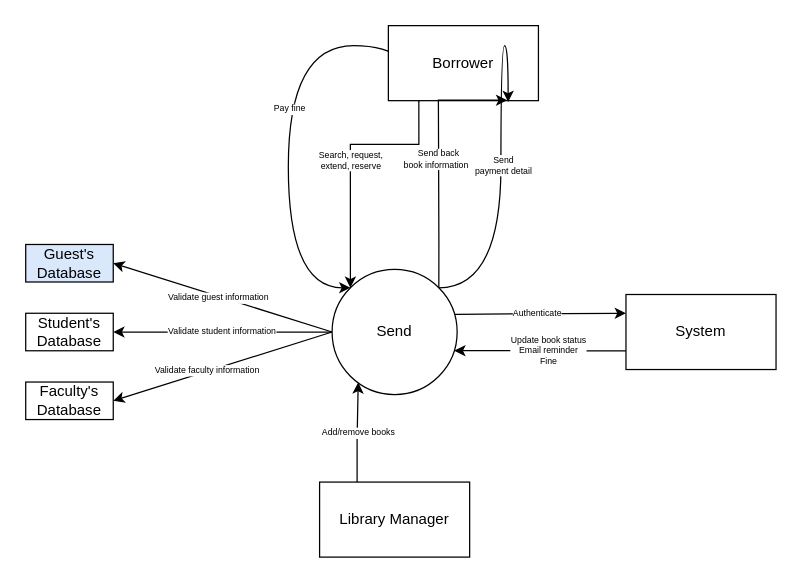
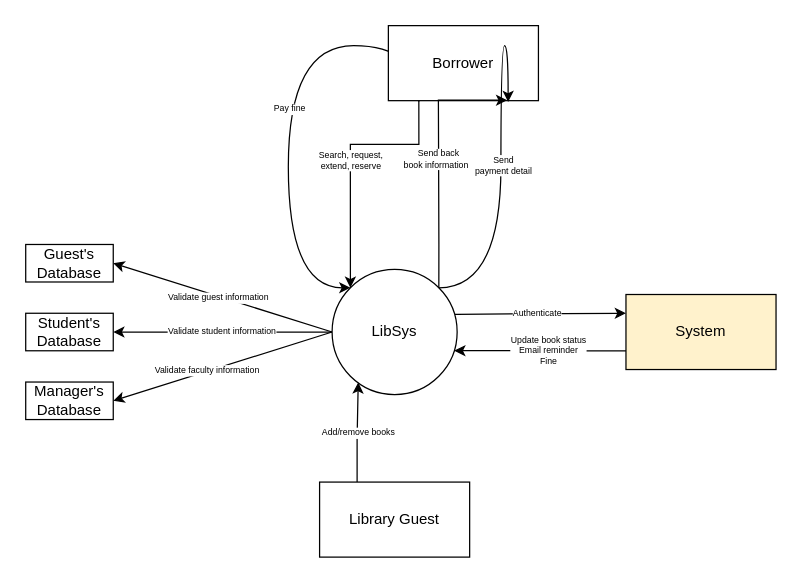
- <mxCell id="24" value="Guest's Database" style="rounded=0;whiteSpace=wrap;html=1;fillColor=#dae8fc;" vertex="1" parent="1"><mxGeometry x="20" y="195" width="70" height="30" as="geometry" /></mxCell>
+ <mxCell id="24" value="Guest's Database" style="rounded=0;whiteSpace=wrap;html=1;" vertex="1" parent="1"><mxGeometry x="20" y="195" width="70" height="30" as="geometry" /></mxCell>
- <mxCell id="12" value="Send" style="ellipse;whiteSpace=wrap;html=1;" parent="1" vertex="1"><mxGeometry x="265" y="215" width="100" height="100" as="geometry" /></mxCell>
+ <mxCell id="12" value="LibSys" style="ellipse;whiteSpace=wrap;html=1;" parent="1" vertex="1"><mxGeometry x="265" y="215" width="100" height="100" as="geometry" /></mxCell>
- <mxCell id="20" value="System" style="rounded=0;whiteSpace=wrap;html=1;" parent="1" vertex="1"><mxGeometry x="500" y="235" width="120" height="60" as="geometry" /></mxCell>
+ <mxCell id="20" value="System" style="rounded=0;whiteSpace=wrap;html=1;fillColor=#fff2cc;" parent="1" vertex="1"><mxGeometry x="500" y="235" width="120" height="60" as="geometry" /></mxCell>
- <mxCell id="26" value="Faculty's Database" style="rounded=0;whiteSpace=wrap;html=1;" vertex="1" parent="1"><mxGeometry x="20" y="305" width="70" height="30" as="geometry" /></mxCell>
+ <mxCell id="26" value="Manager's Database" style="rounded=0;whiteSpace=wrap;html=1;" vertex="1" parent="1"><mxGeometry x="20" y="305" width="70" height="30" as="geometry" /></mxCell>
- <mxCell id="23" value="Library Manager" style="rounded=0;whiteSpace=wrap;html=1;" vertex="1" parent="1"><mxGeometry x="255" y="385" width="120" height="60" as="geometry" /></mxCell>
+ <mxCell id="23" value="Library Guest" style="rounded=0;whiteSpace=wrap;html=1;" vertex="1" parent="1"><mxGeometry x="255" y="385" width="120" height="60" as="geometry" /></mxCell>
